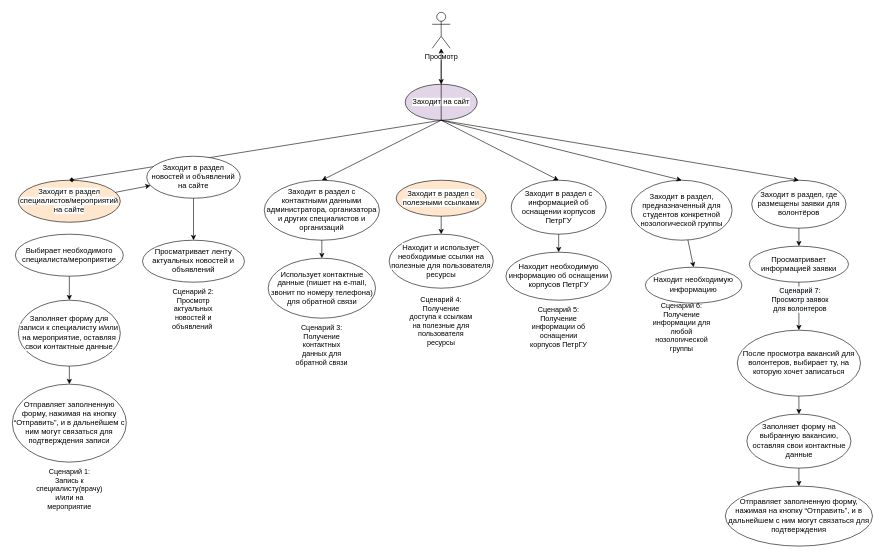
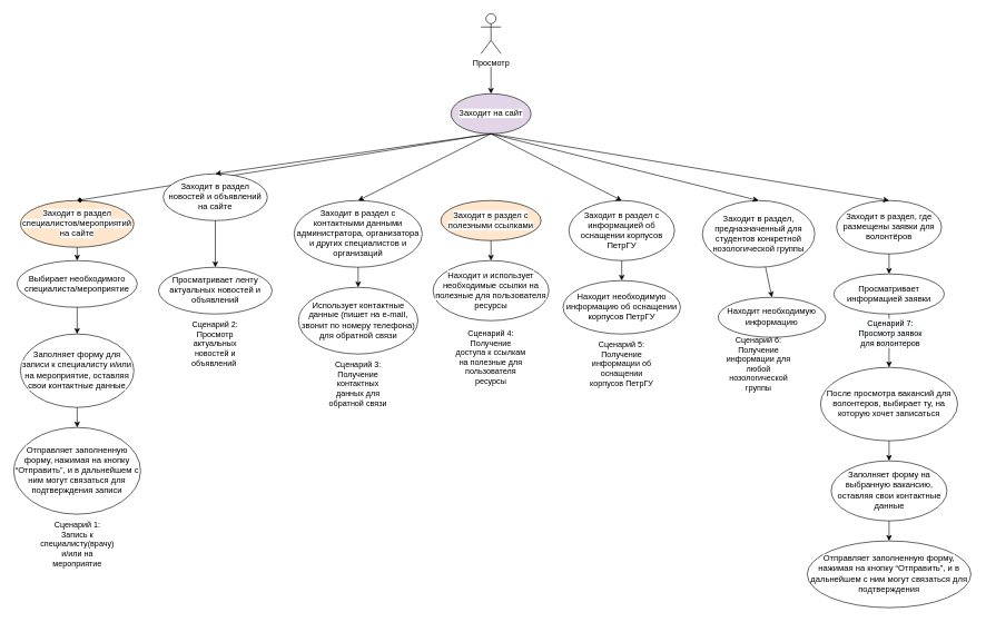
- <mxCell id="16" value="" style="html=1;rounded=0;exitX=0.5;exitY=1;exitDx=0;exitDy=0;" parent="1" source="5" target="3" edge="1"><mxGeometry width="100" relative="1" as="geometry"><mxPoint x="350" y="210" as="sourcePoint" /><mxPoint x="125" y="280" as="targetPoint" /></mxGeometry></mxCell>
+ <mxCell id="16" value="" style="html=1;rounded=0;entryX=0.5;entryY=0;entryDx=0;entryDy=0;exitX=0.5;exitY=1;exitDx=0;exitDy=0;" parent="1" source="5" target="10" edge="1"><mxGeometry width="100" relative="1" as="geometry"><mxPoint x="350" y="210" as="sourcePoint" /><mxPoint x="125" y="280" as="targetPoint" /></mxGeometry></mxCell>
- <mxCell id="11" value="" style="html=1;rounded=0;" parent="1" source="2" target="10" edge="1"><mxGeometry width="100" relative="1" as="geometry"><mxPoint x="350" y="240" as="sourcePoint" /><mxPoint x="125" y="310" as="targetPoint" /></mxGeometry></mxCell>
+ <mxCell id="11" value="" style="html=1;rounded=0;entryX=0.5;entryY=0;entryDx=0;entryDy=0;" parent="1" source="2" target="7" edge="1"><mxGeometry width="100" relative="1" as="geometry"><mxPoint x="350" y="240" as="sourcePoint" /><mxPoint x="125" y="310" as="targetPoint" /></mxGeometry></mxCell>
